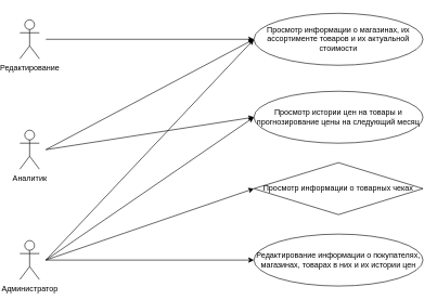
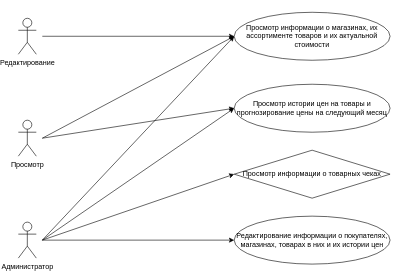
- <mxCell id="6" value="Аналитик" style="shape=umlActor;verticalLabelPosition=bottom;verticalAlign=top;html=1;outlineConnect=0;" parent="1" vertex="1"><mxGeometry x="20" y="200" width="30" height="60" as="geometry" /></mxCell>
+ <mxCell id="6" value="Просмотр" style="shape=umlActor;verticalLabelPosition=bottom;verticalAlign=top;html=1;outlineConnect=0;" parent="1" vertex="1"><mxGeometry x="20" y="200" width="30" height="60" as="geometry" /></mxCell>
